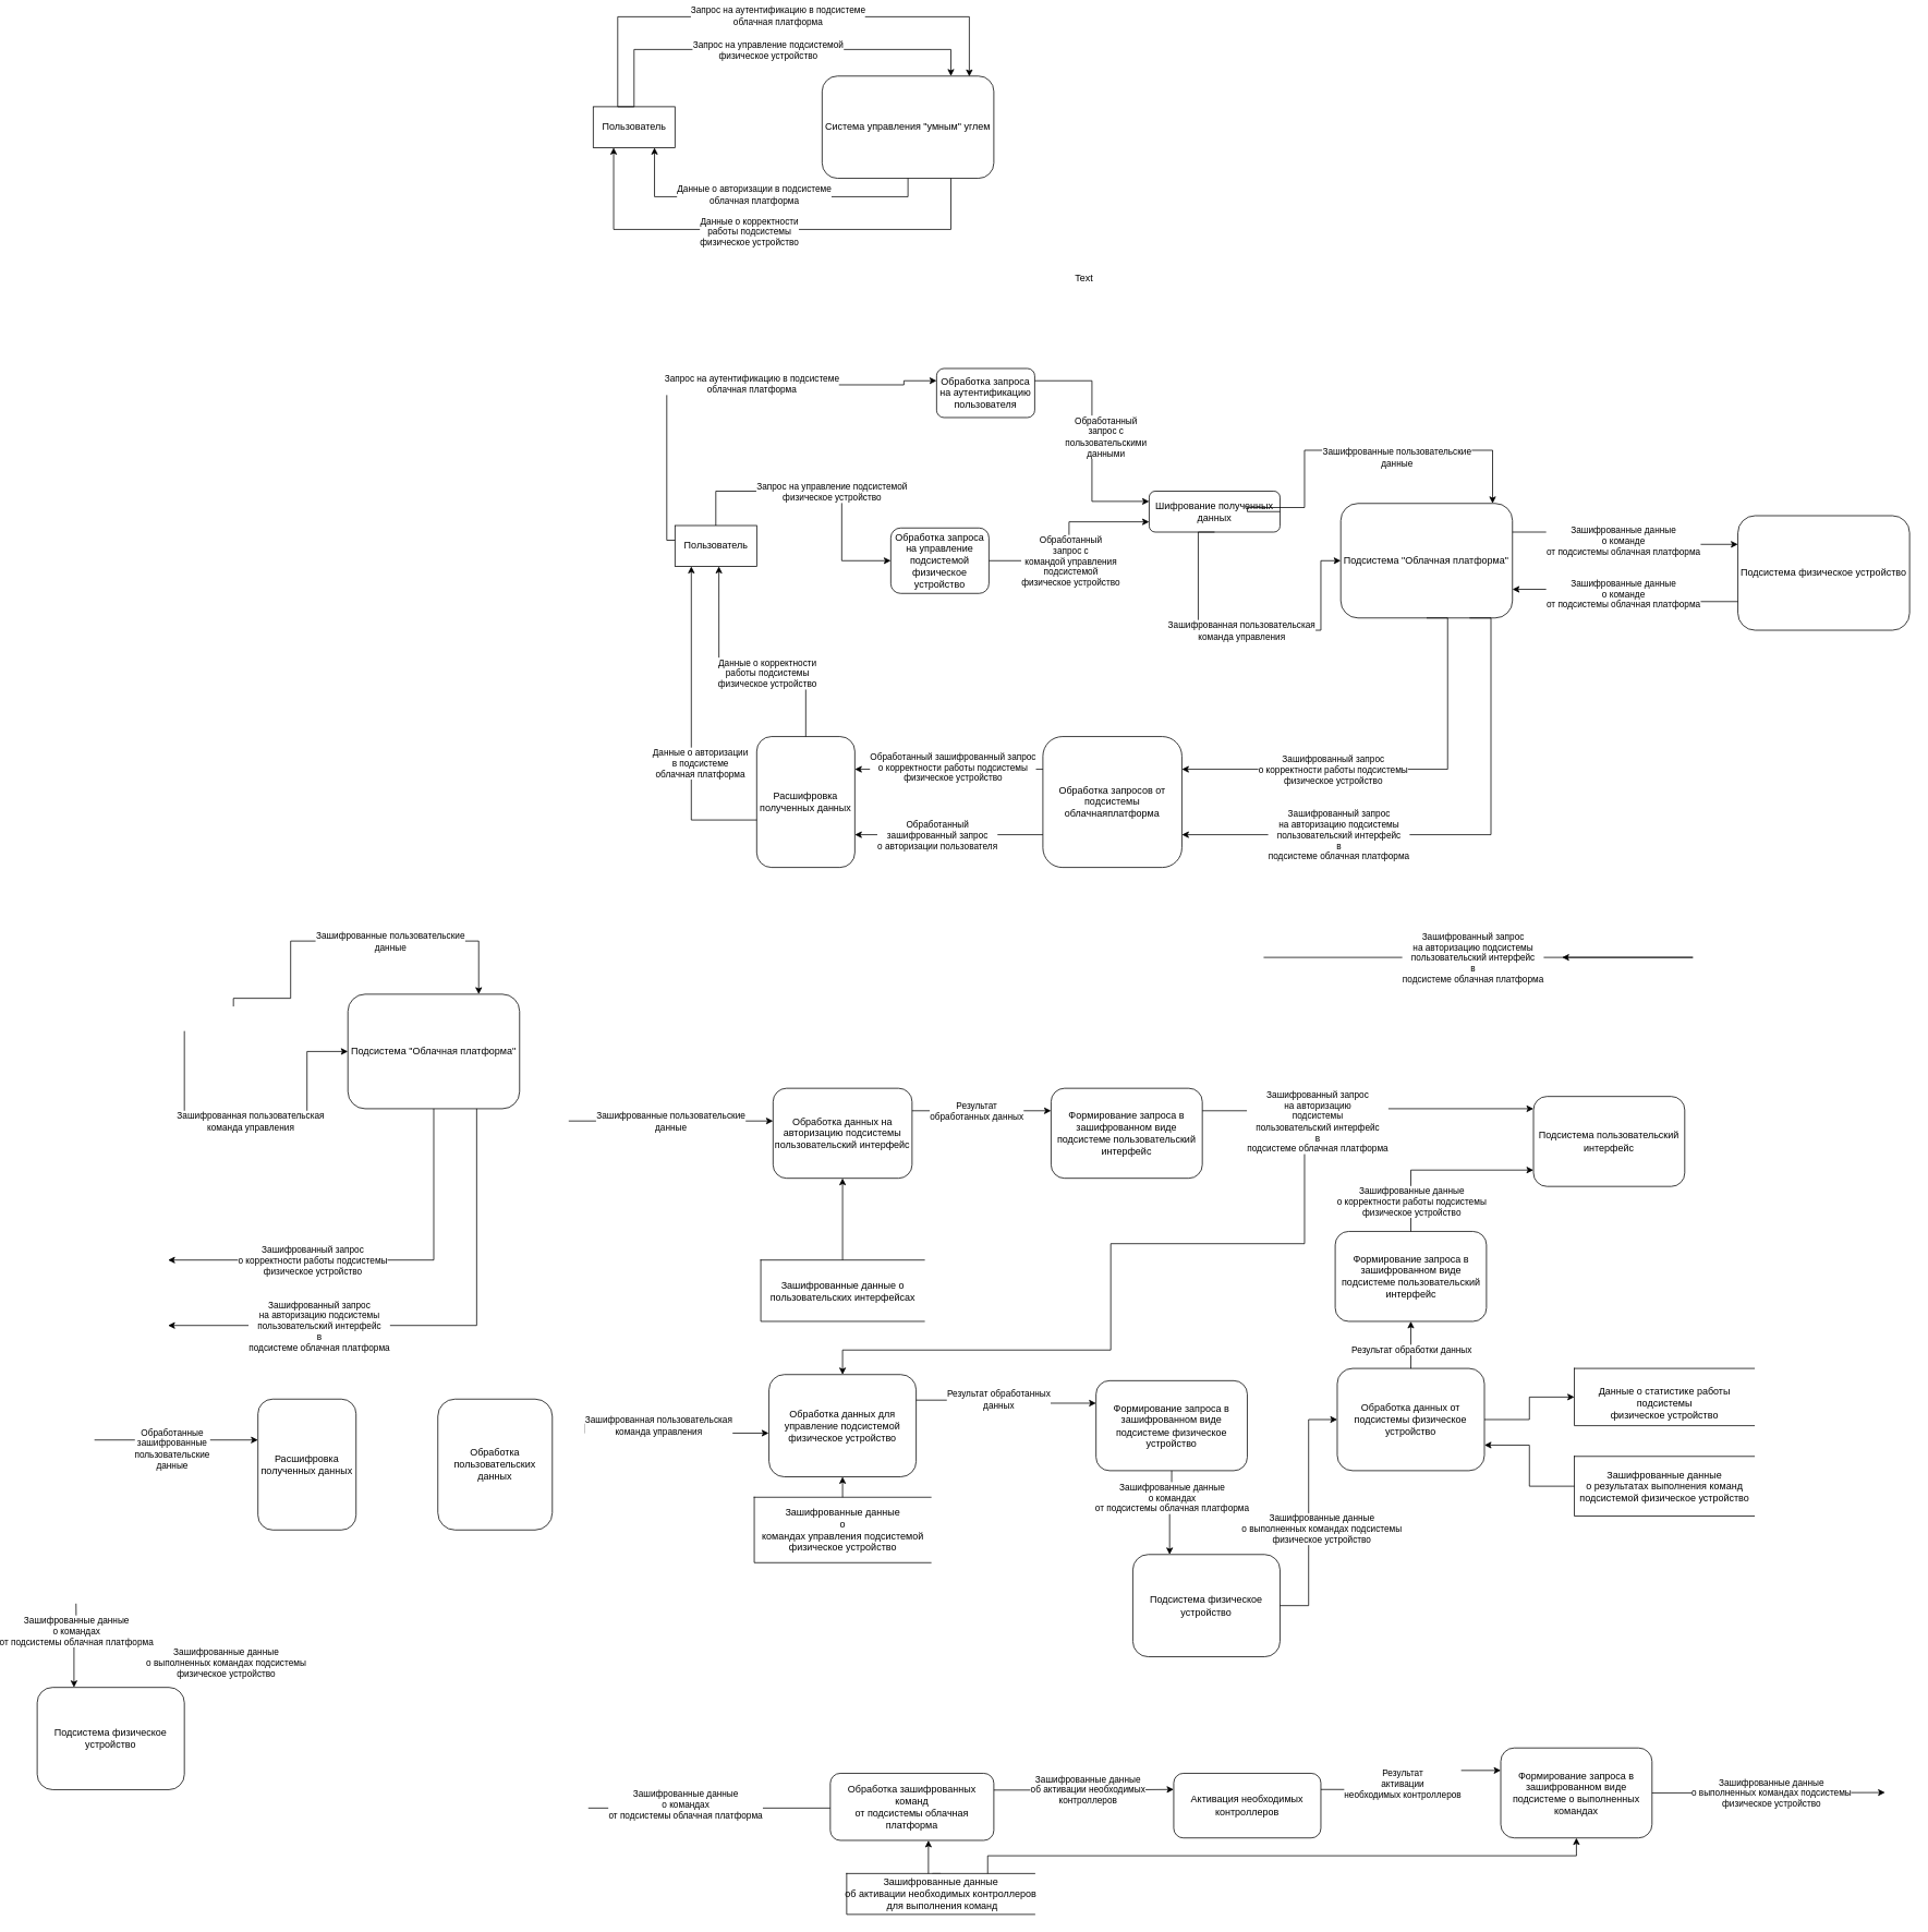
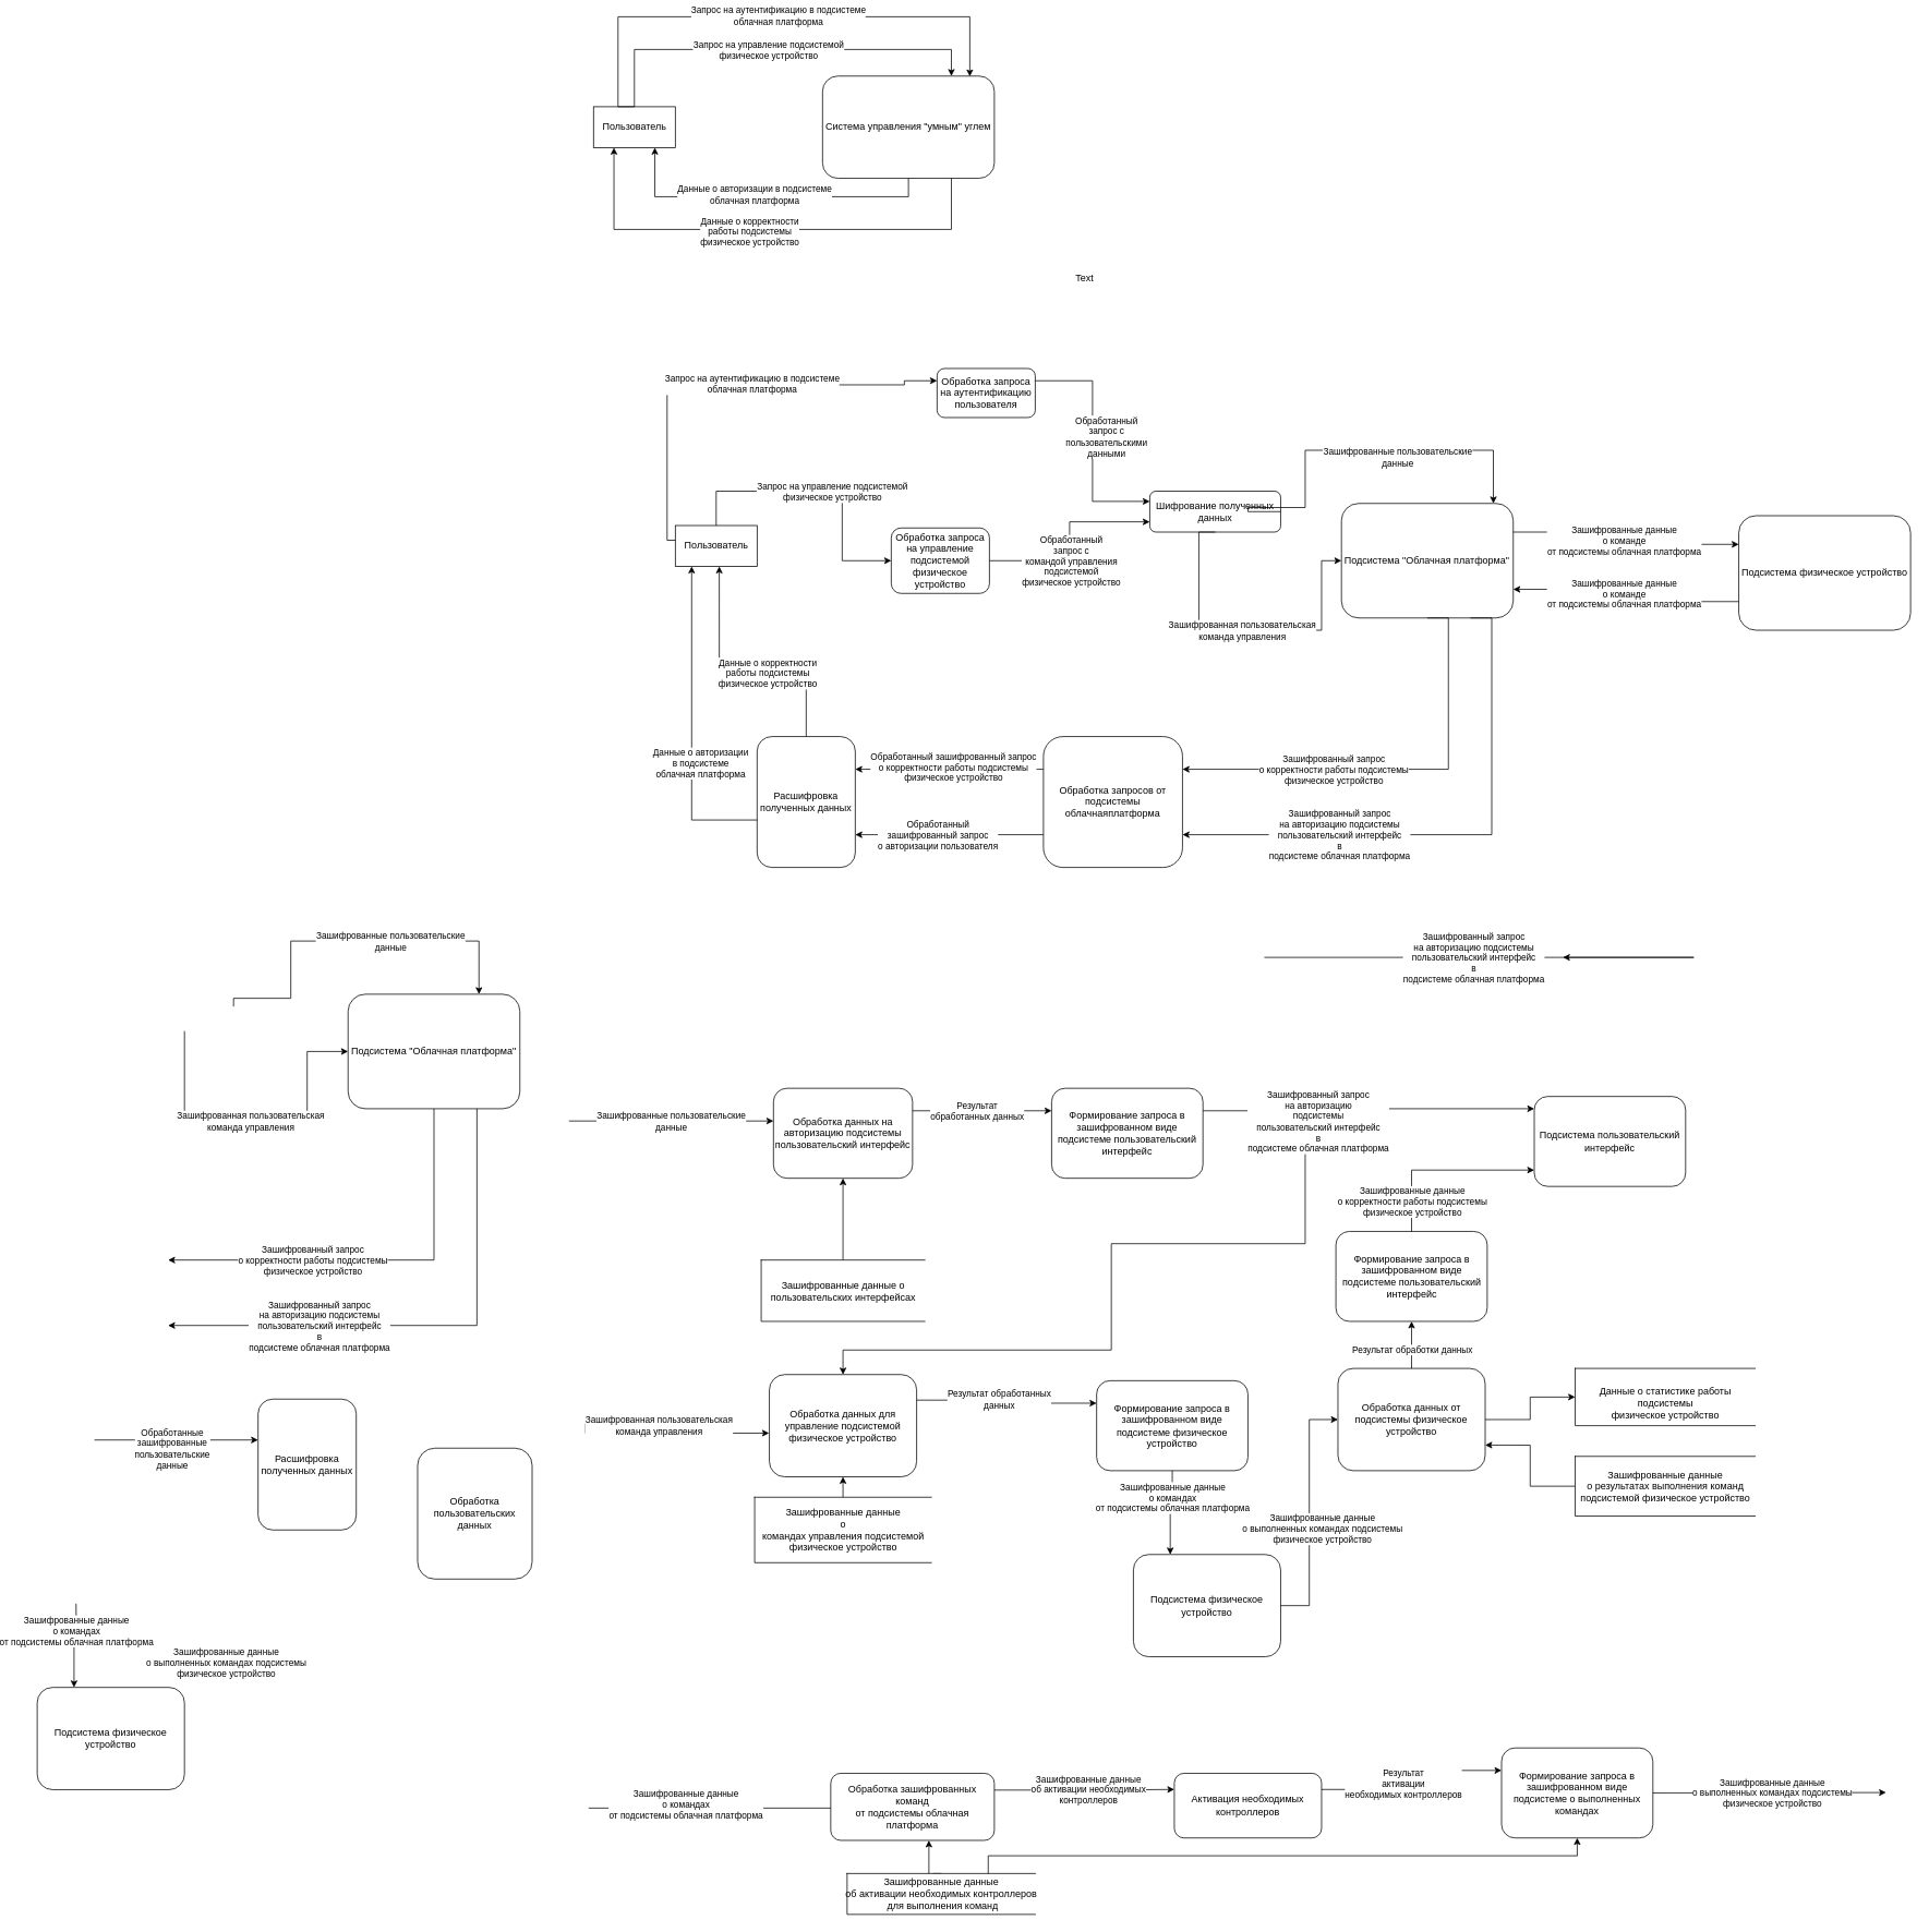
- <mxCell id="58" value="Обработка пользовательских данных" style="rounded=1;whiteSpace=wrap;html=1;" vertex="1" parent="1"><mxGeometry x="510" y="1710" width="140" height="160" as="geometry" /></mxCell>
+ <mxCell id="58" value="Обработка пользовательских данных" style="rounded=1;whiteSpace=wrap;html=1;" vertex="1" parent="1"><mxGeometry x="485" y="1770" width="140" height="160" as="geometry" /></mxCell>
